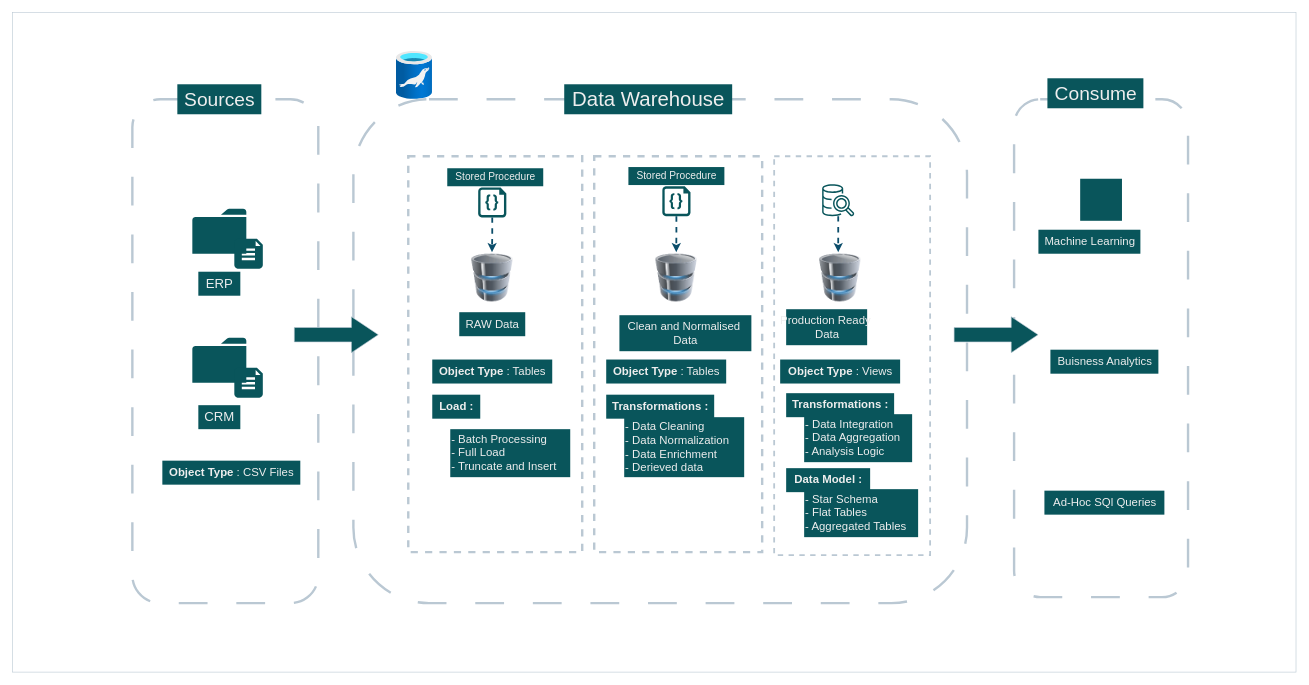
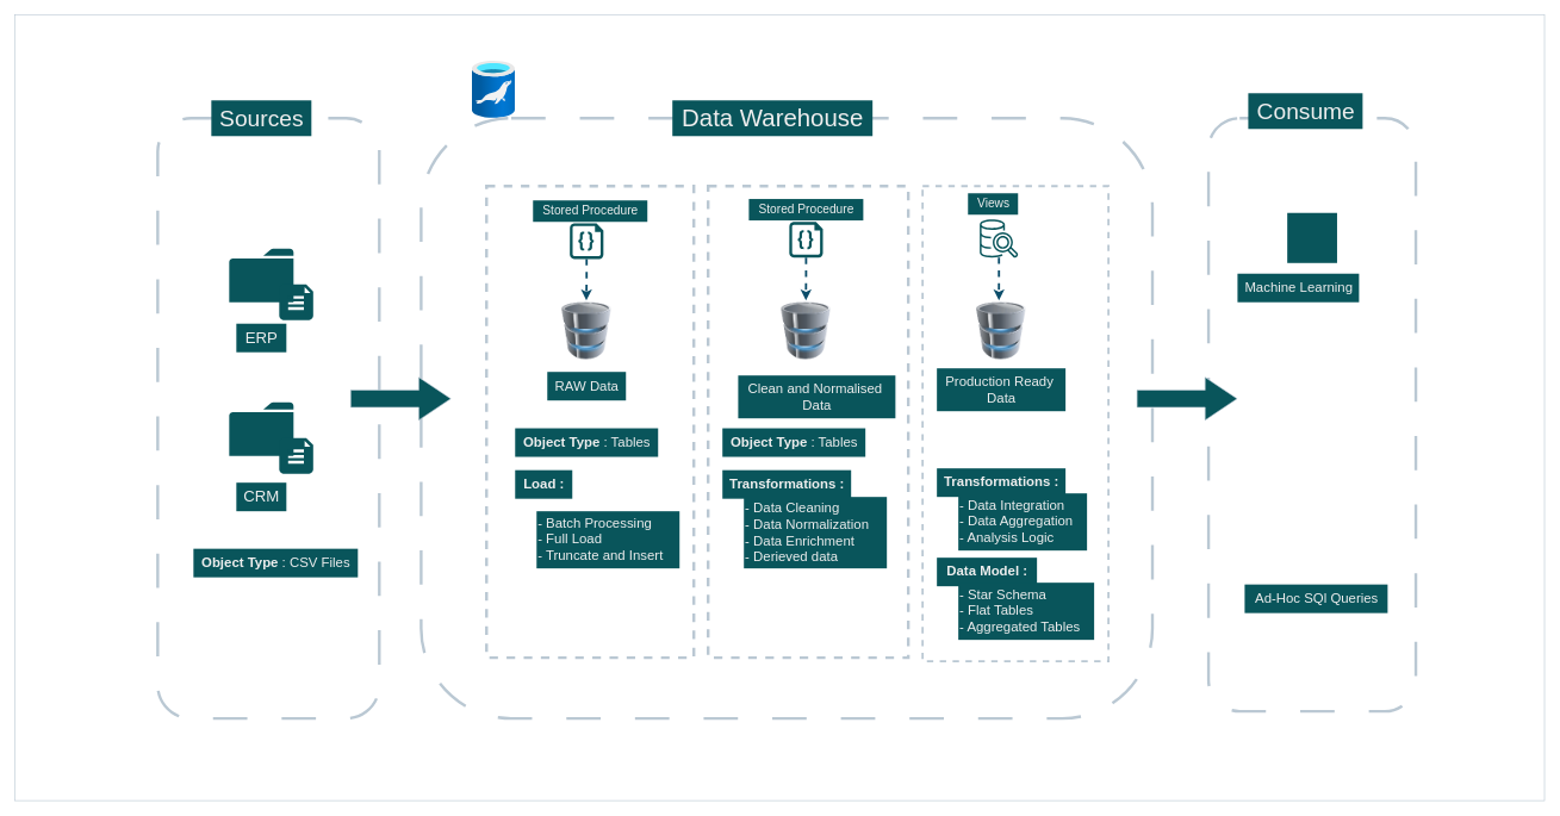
+ <mxCell id="38" value="&lt;font style=&quot;font-size: 17px;&quot;&gt;Views&lt;/font&gt;" style="text;html=1;align=center;verticalAlign=middle;resizable=0;points=[];autosize=1;strokeColor=none;fillColor=#09555B;labelBackgroundColor=none;fontColor=#EEEEEE;" vertex="1" parent="1"><mxGeometry x="1353.5" y="270" width="70" height="30" as="geometry" /></mxCell>
- <mxCell id="27" value="&lt;div&gt;&lt;font style=&quot;font-size: 19px;&quot;&gt;Production Ready&amp;nbsp;&lt;/font&gt;&lt;/div&gt;&lt;div&gt;&lt;font style=&quot;font-size: 19px;&quot;&gt;Data&lt;/font&gt;&lt;/div&gt;" style="text;html=1;align=center;verticalAlign=middle;resizable=0;points=[];autosize=1;strokeColor=none;fillColor=#09555B;labelBackgroundColor=none;fontColor=#EEEEEE;" vertex="1" parent="1"><mxGeometry x="1310" y="515" width="135" height="60" as="geometry" /></mxCell>
+ <mxCell id="27" value="&lt;div&gt;&lt;font style=&quot;font-size: 19px;&quot;&gt;Production Ready&amp;nbsp;&lt;/font&gt;&lt;/div&gt;&lt;div&gt;&lt;font style=&quot;font-size: 19px;&quot;&gt;Data&lt;/font&gt;&lt;/div&gt;" style="text;html=1;align=center;verticalAlign=middle;resizable=0;points=[];autosize=1;strokeColor=none;fillColor=#09555B;labelBackgroundColor=none;fontColor=#EEEEEE;" vertex="1" parent="1"><mxGeometry x="1310" y="515" width="180" height="60" as="geometry" /></mxCell>
- <mxCell id="40" value="&lt;font style=&quot;font-size: 19px;&quot;&gt;Buisness Analytics&lt;/font&gt;" style="text;html=1;align=center;verticalAlign=middle;resizable=0;points=[];autosize=1;strokeColor=none;fillColor=#09555B;labelBackgroundColor=none;fontColor=#EEEEEE;" vertex="1" parent="1"><mxGeometry x="1750.55" y="582.5" width="180" height="40" as="geometry" /></mxCell>
- <mxCell id="31" value="&lt;font style=&quot;font-size: 19px;&quot;&gt;&lt;b&gt;Object Type&lt;/b&gt; : Views&lt;/font&gt;" style="text;html=1;align=center;verticalAlign=middle;resizable=0;points=[];autosize=1;strokeColor=none;fillColor=#09555B;labelBackgroundColor=none;fontColor=#EEEEEE;" vertex="1" parent="1"><mxGeometry x="1300" y="598.9" width="200" height="40" as="geometry" /></mxCell>
